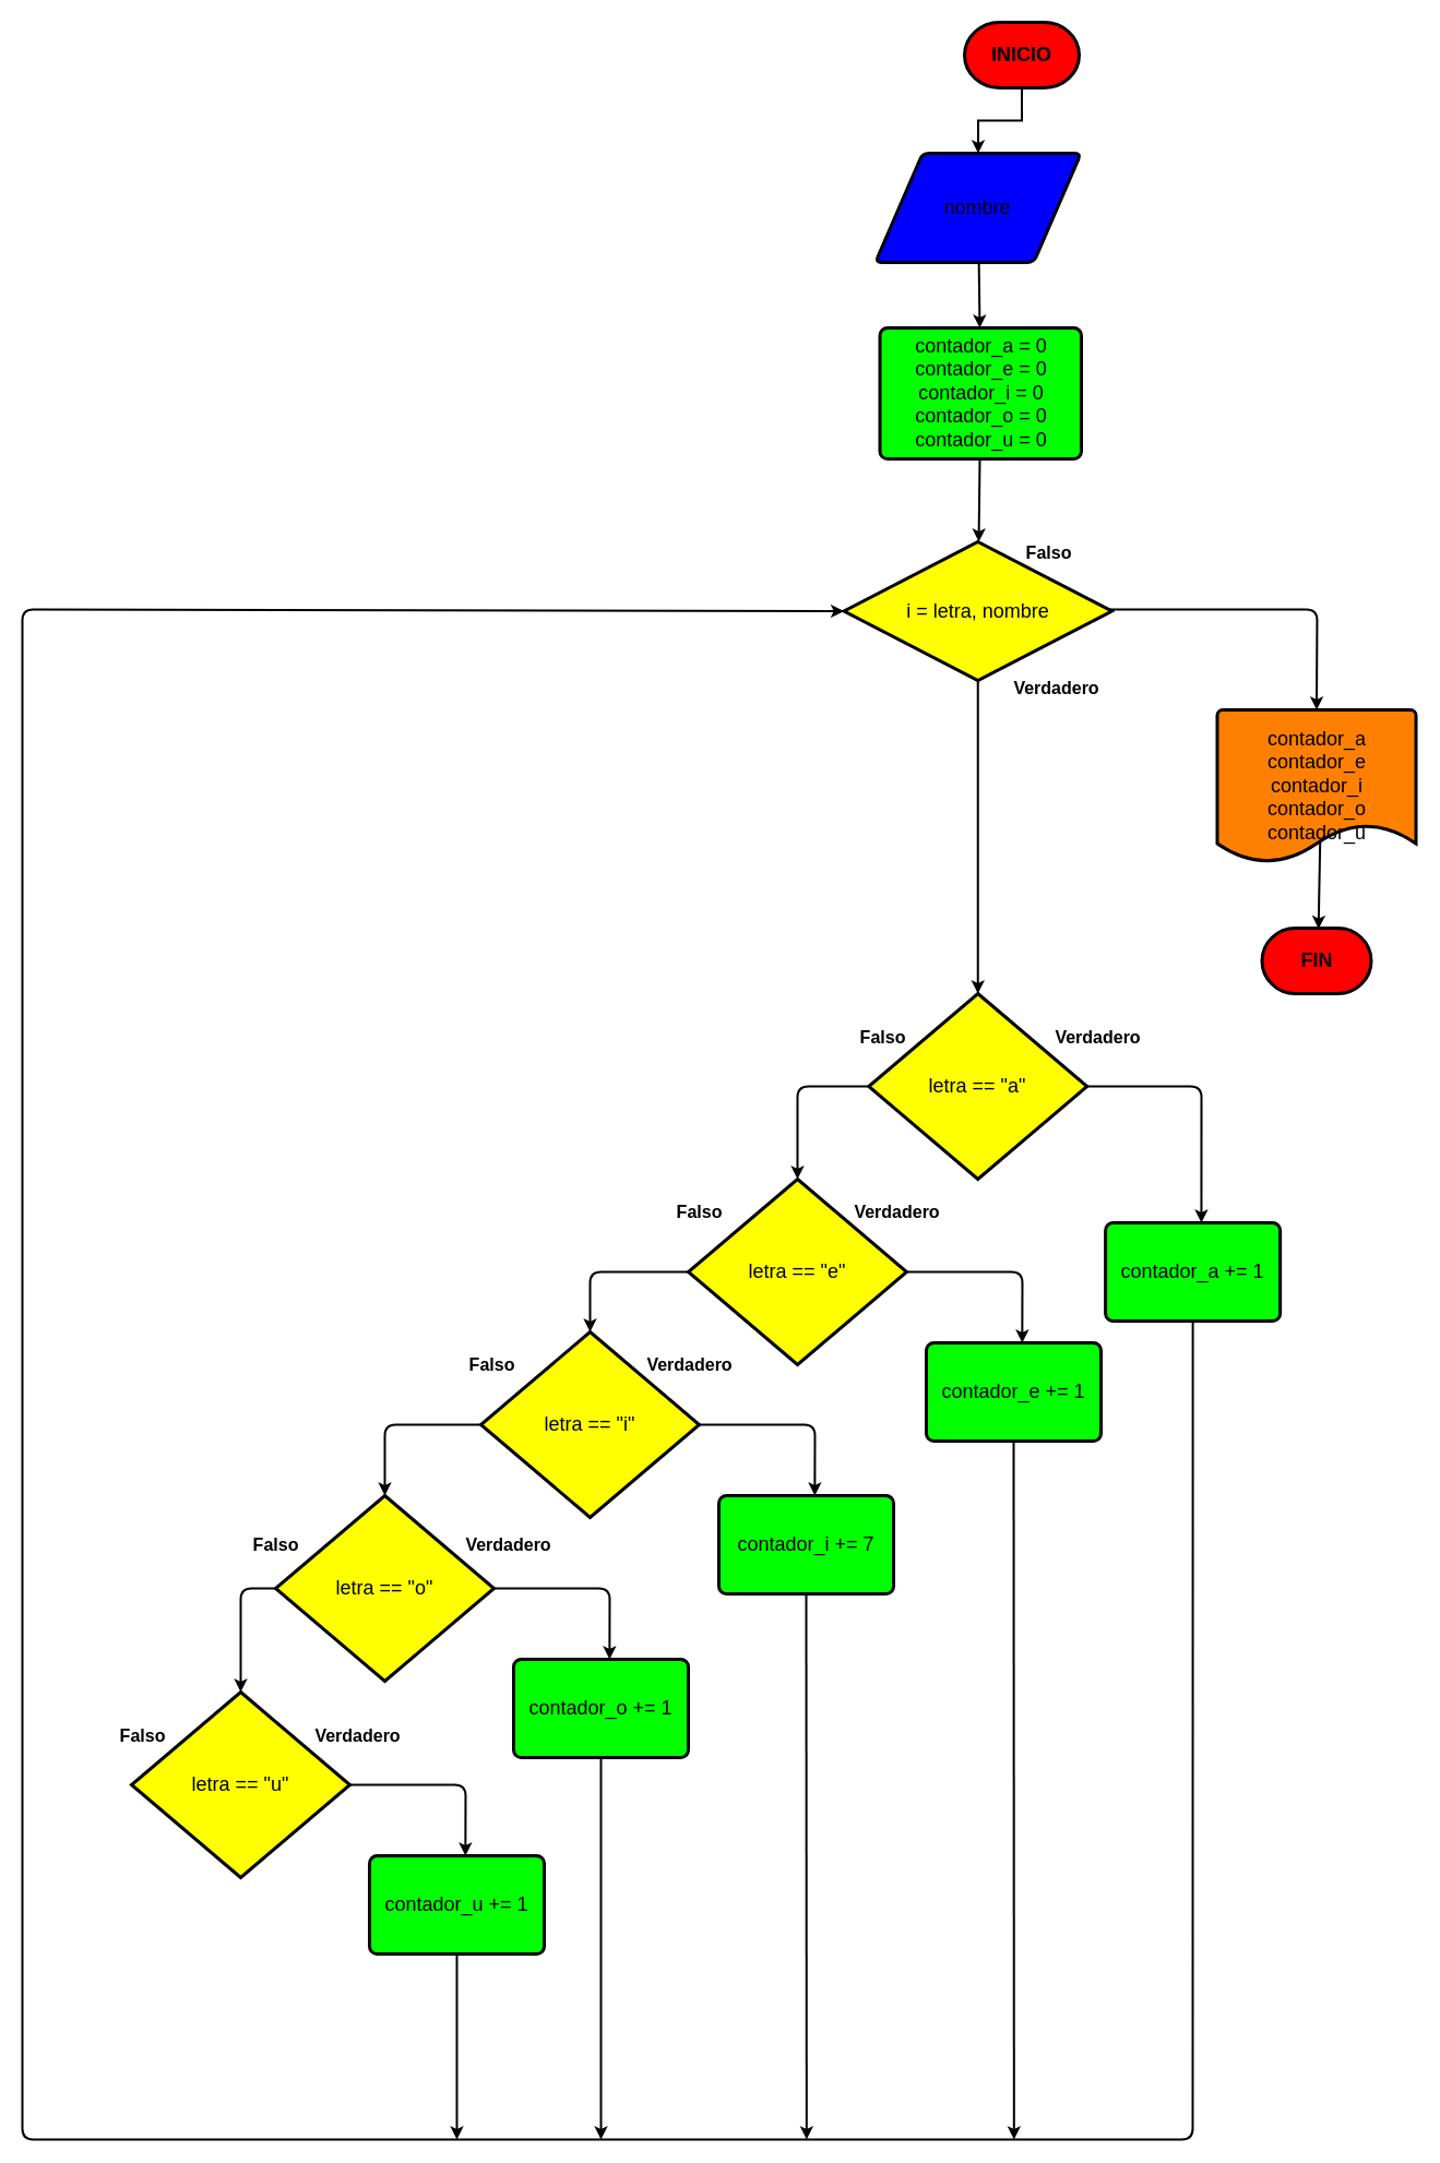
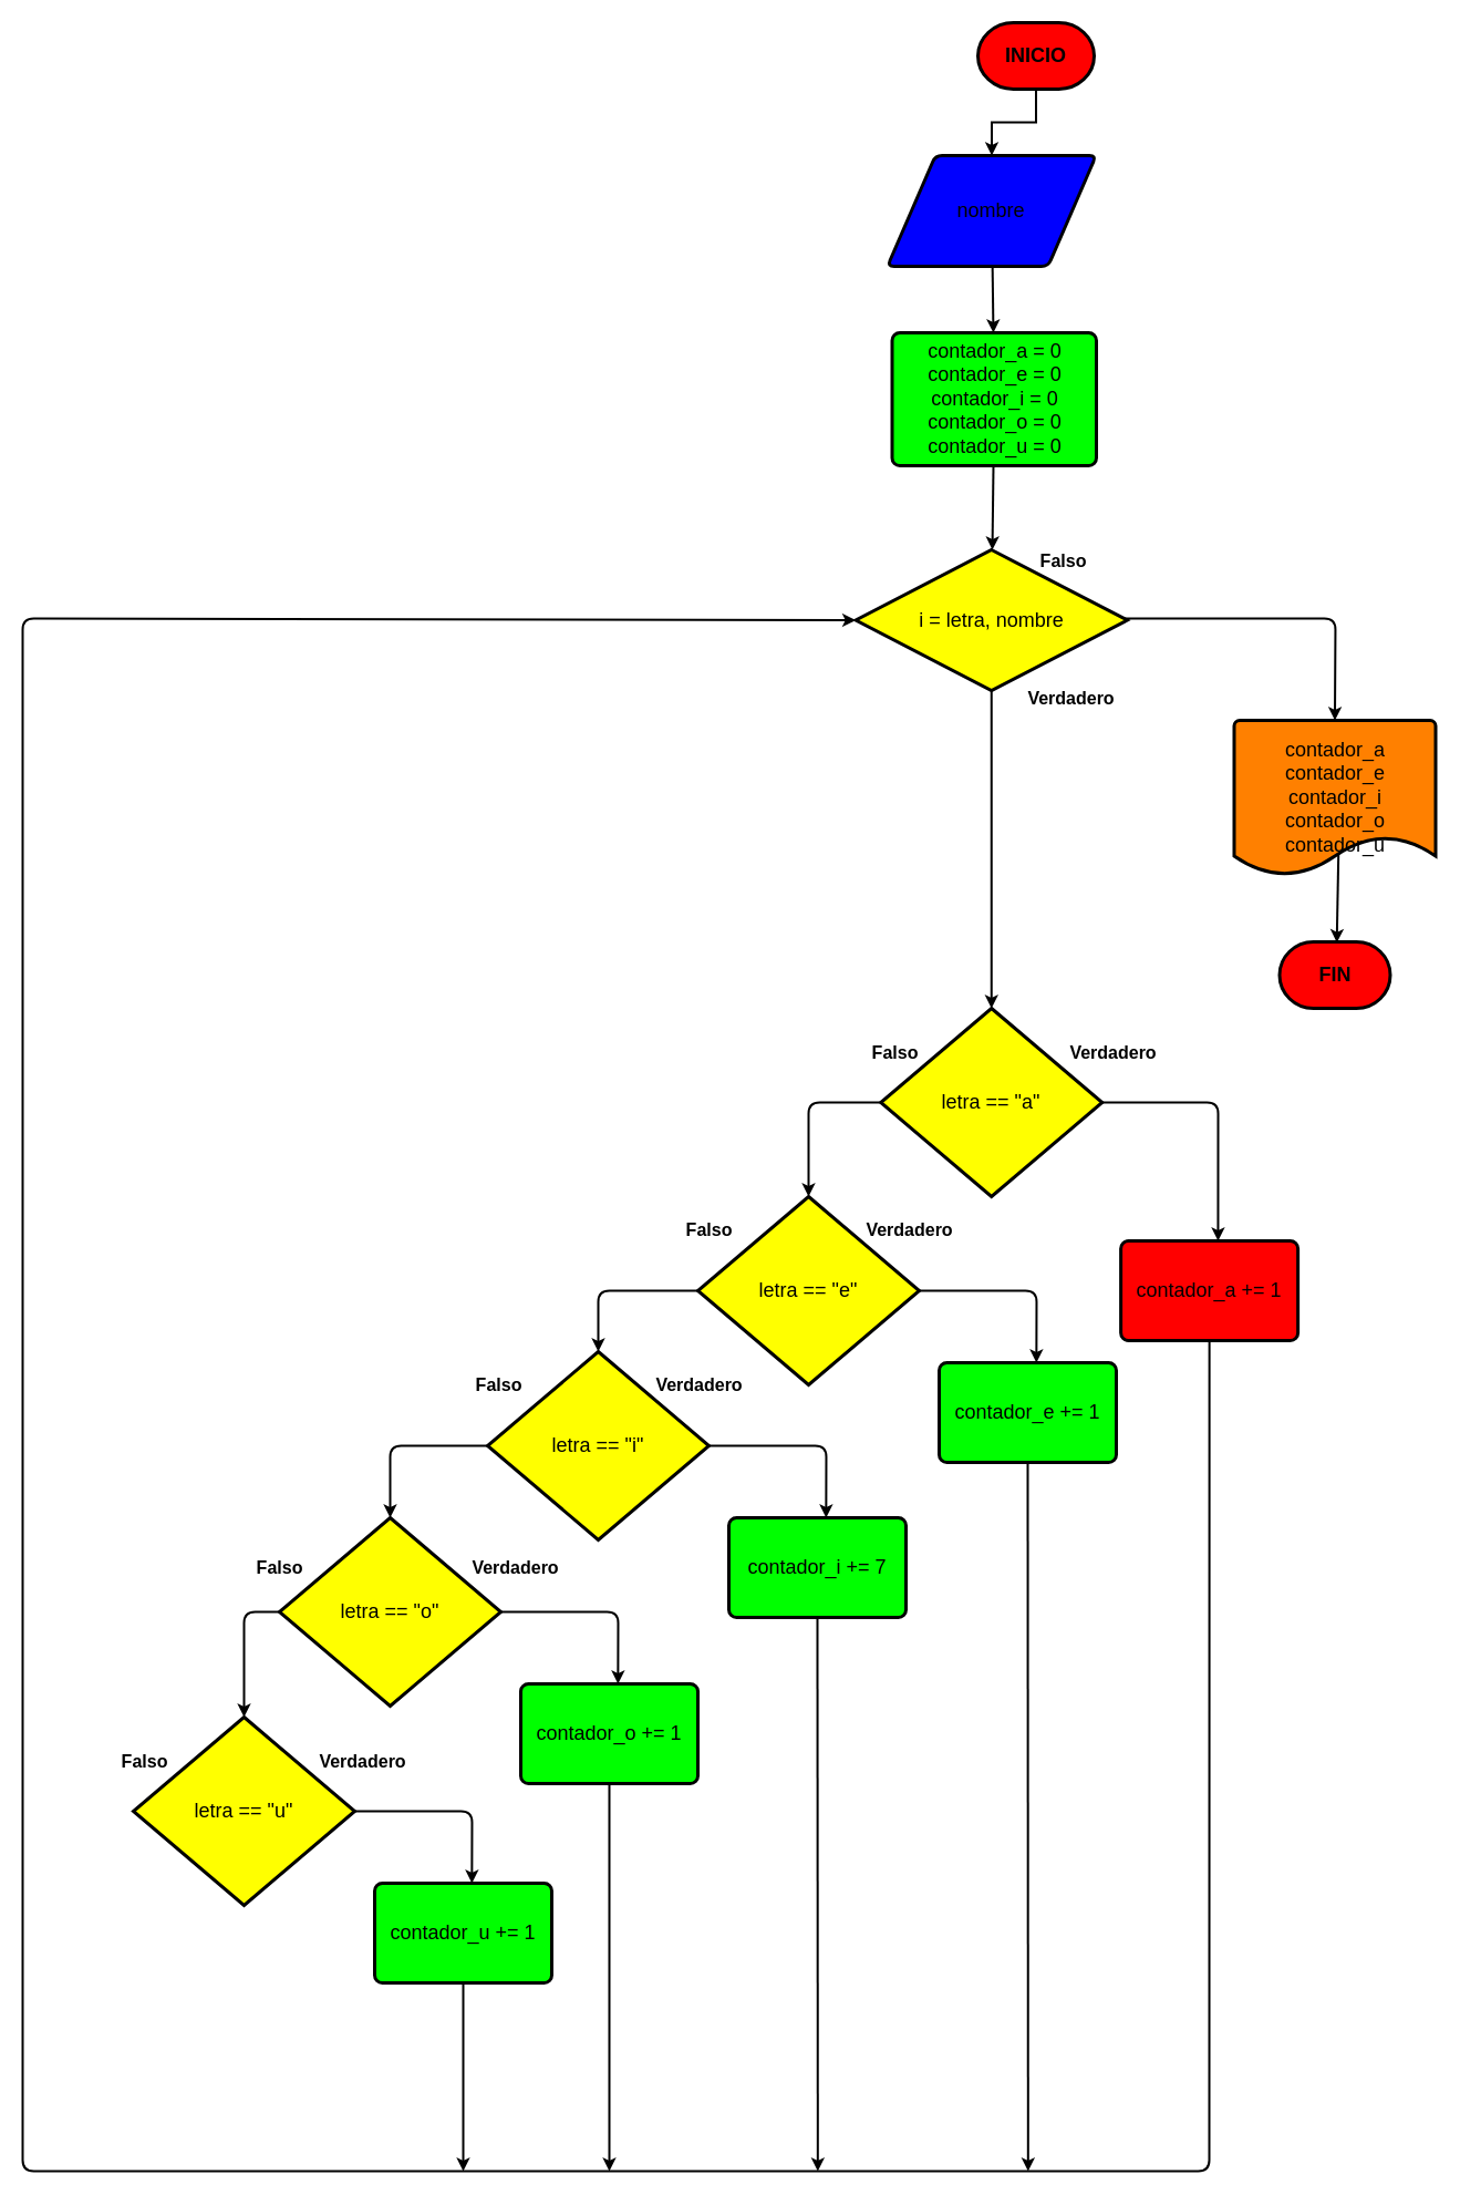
- <mxCell id="20" value="&lt;font style=&quot;font-size: 18px&quot;&gt;&lt;div&gt;contador_a += 1&lt;/div&gt;&lt;/font&gt;" style="rounded=1;whiteSpace=wrap;html=1;absoluteArcSize=1;arcSize=14;strokeWidth=3;fillColor=#00FF00;fontColor=#000000;strokeColor=#000000;" parent="1" vertex="1"><mxGeometry x="1012.12" y="1120" width="160" height="90" as="geometry" /></mxCell>
+ <mxCell id="20" value="&lt;font style=&quot;font-size: 18px&quot;&gt;&lt;div&gt;contador_a += 1&lt;/div&gt;&lt;/font&gt;" style="rounded=1;whiteSpace=wrap;html=1;absoluteArcSize=1;arcSize=14;strokeWidth=3;fillColor=#ff0000;fontColor=#000000;strokeColor=#000000;" parent="1" vertex="1"><mxGeometry x="1012.12" y="1120" width="160" height="90" as="geometry" /></mxCell>
